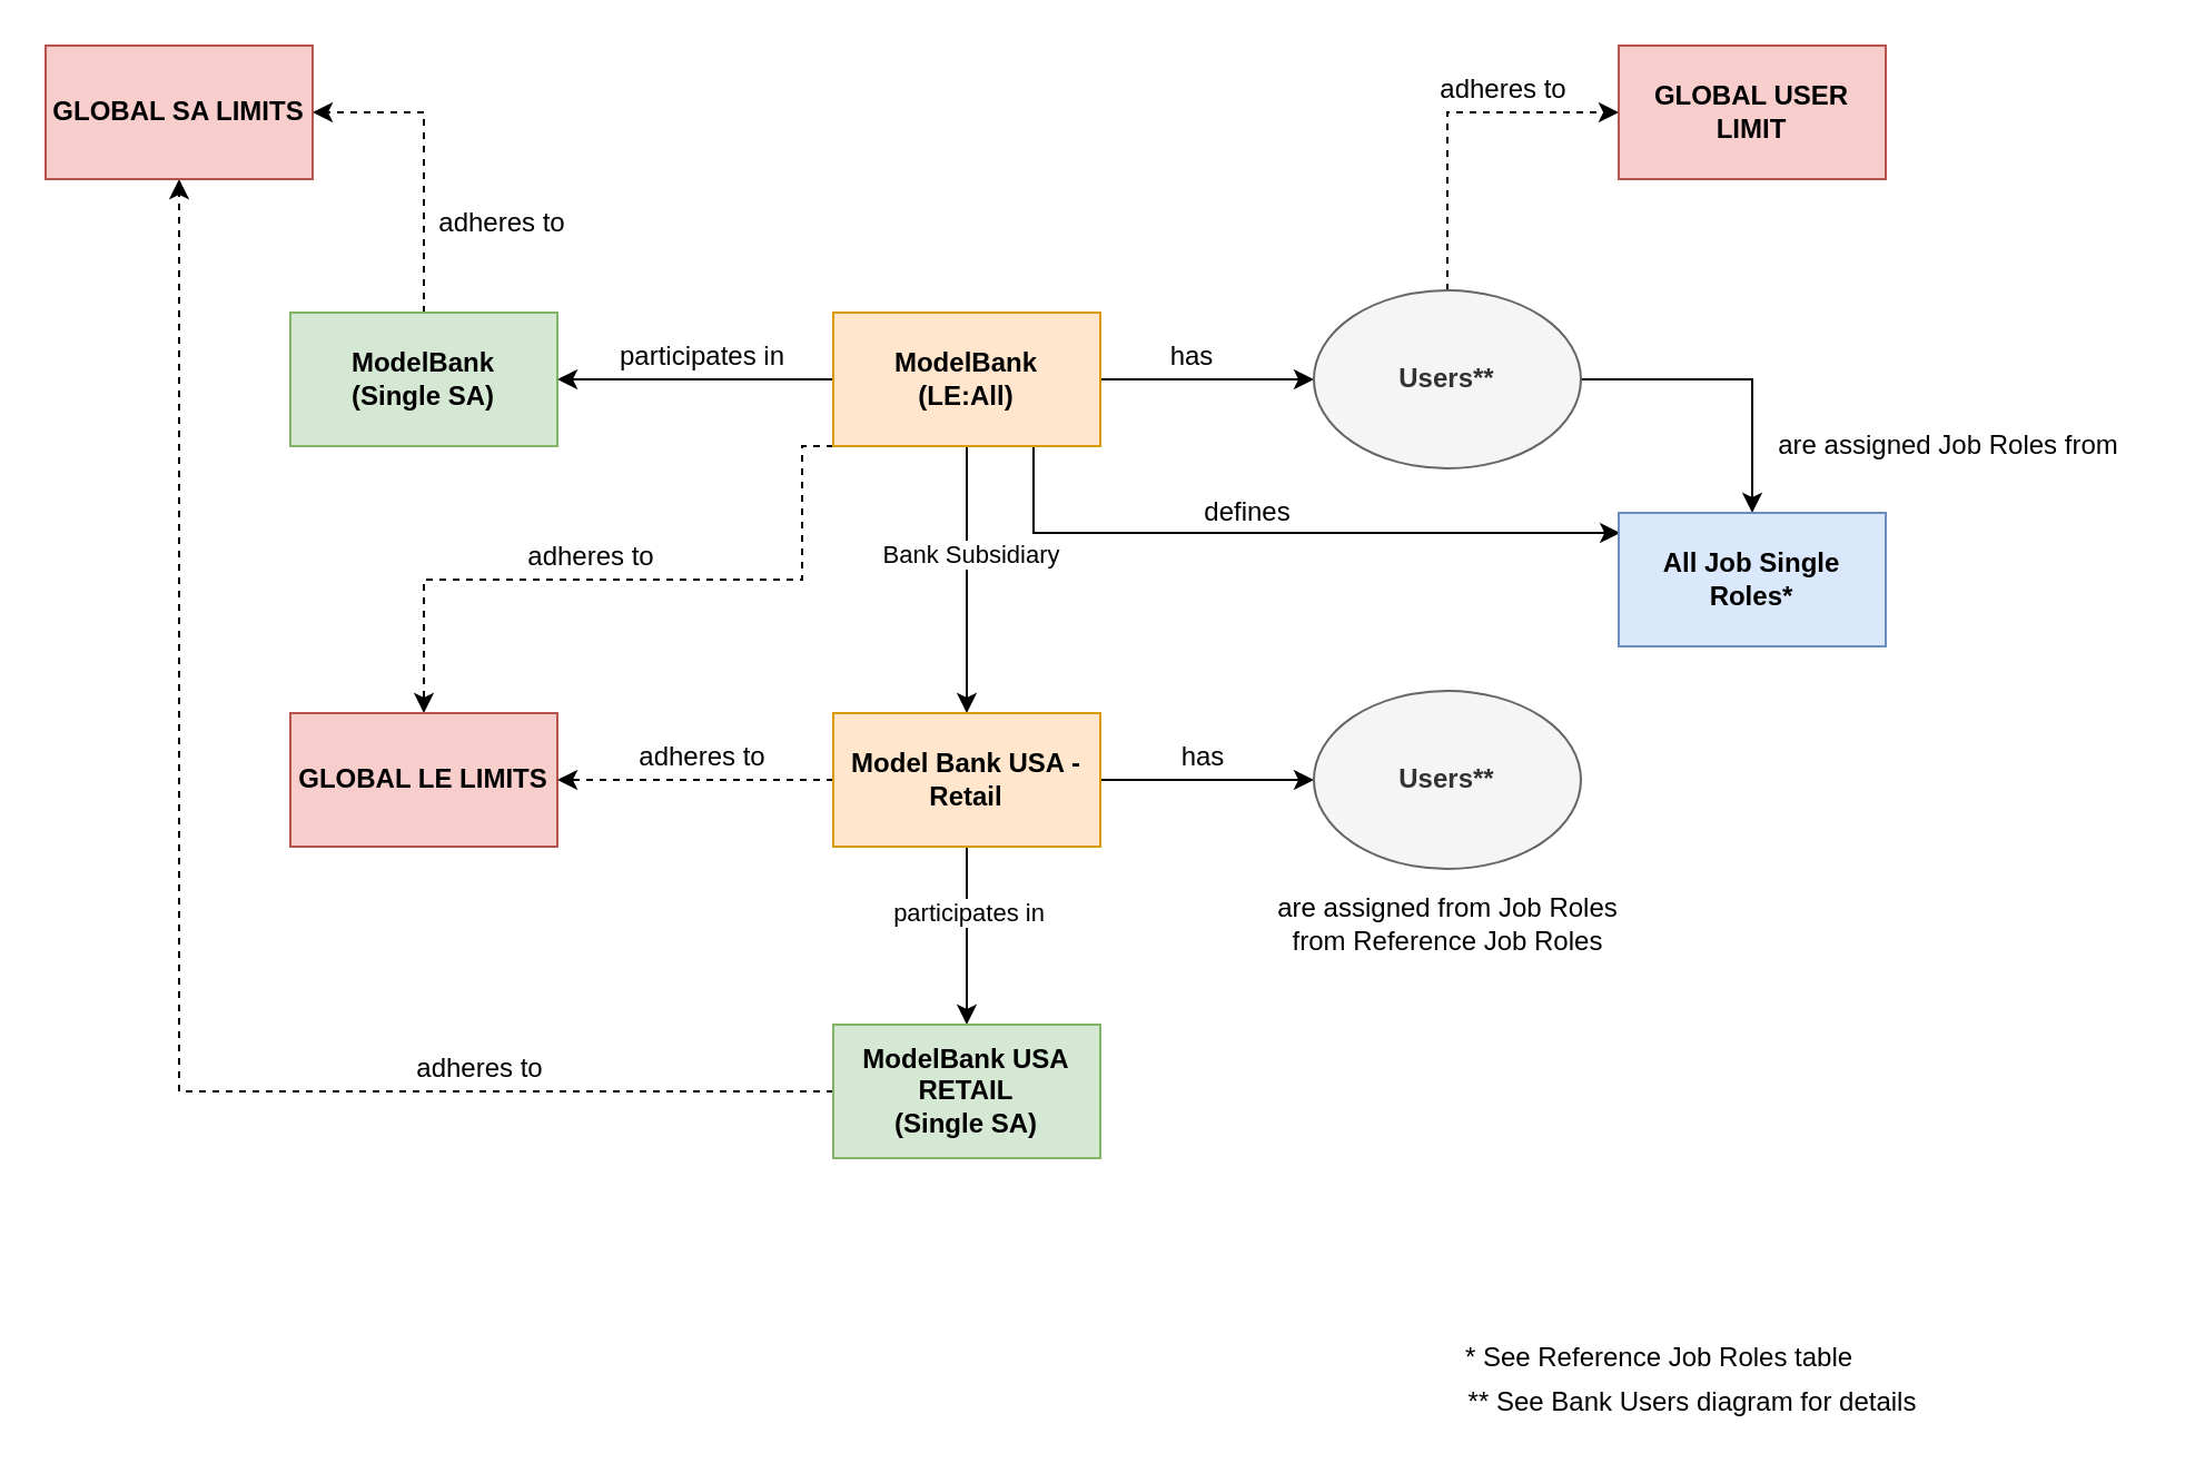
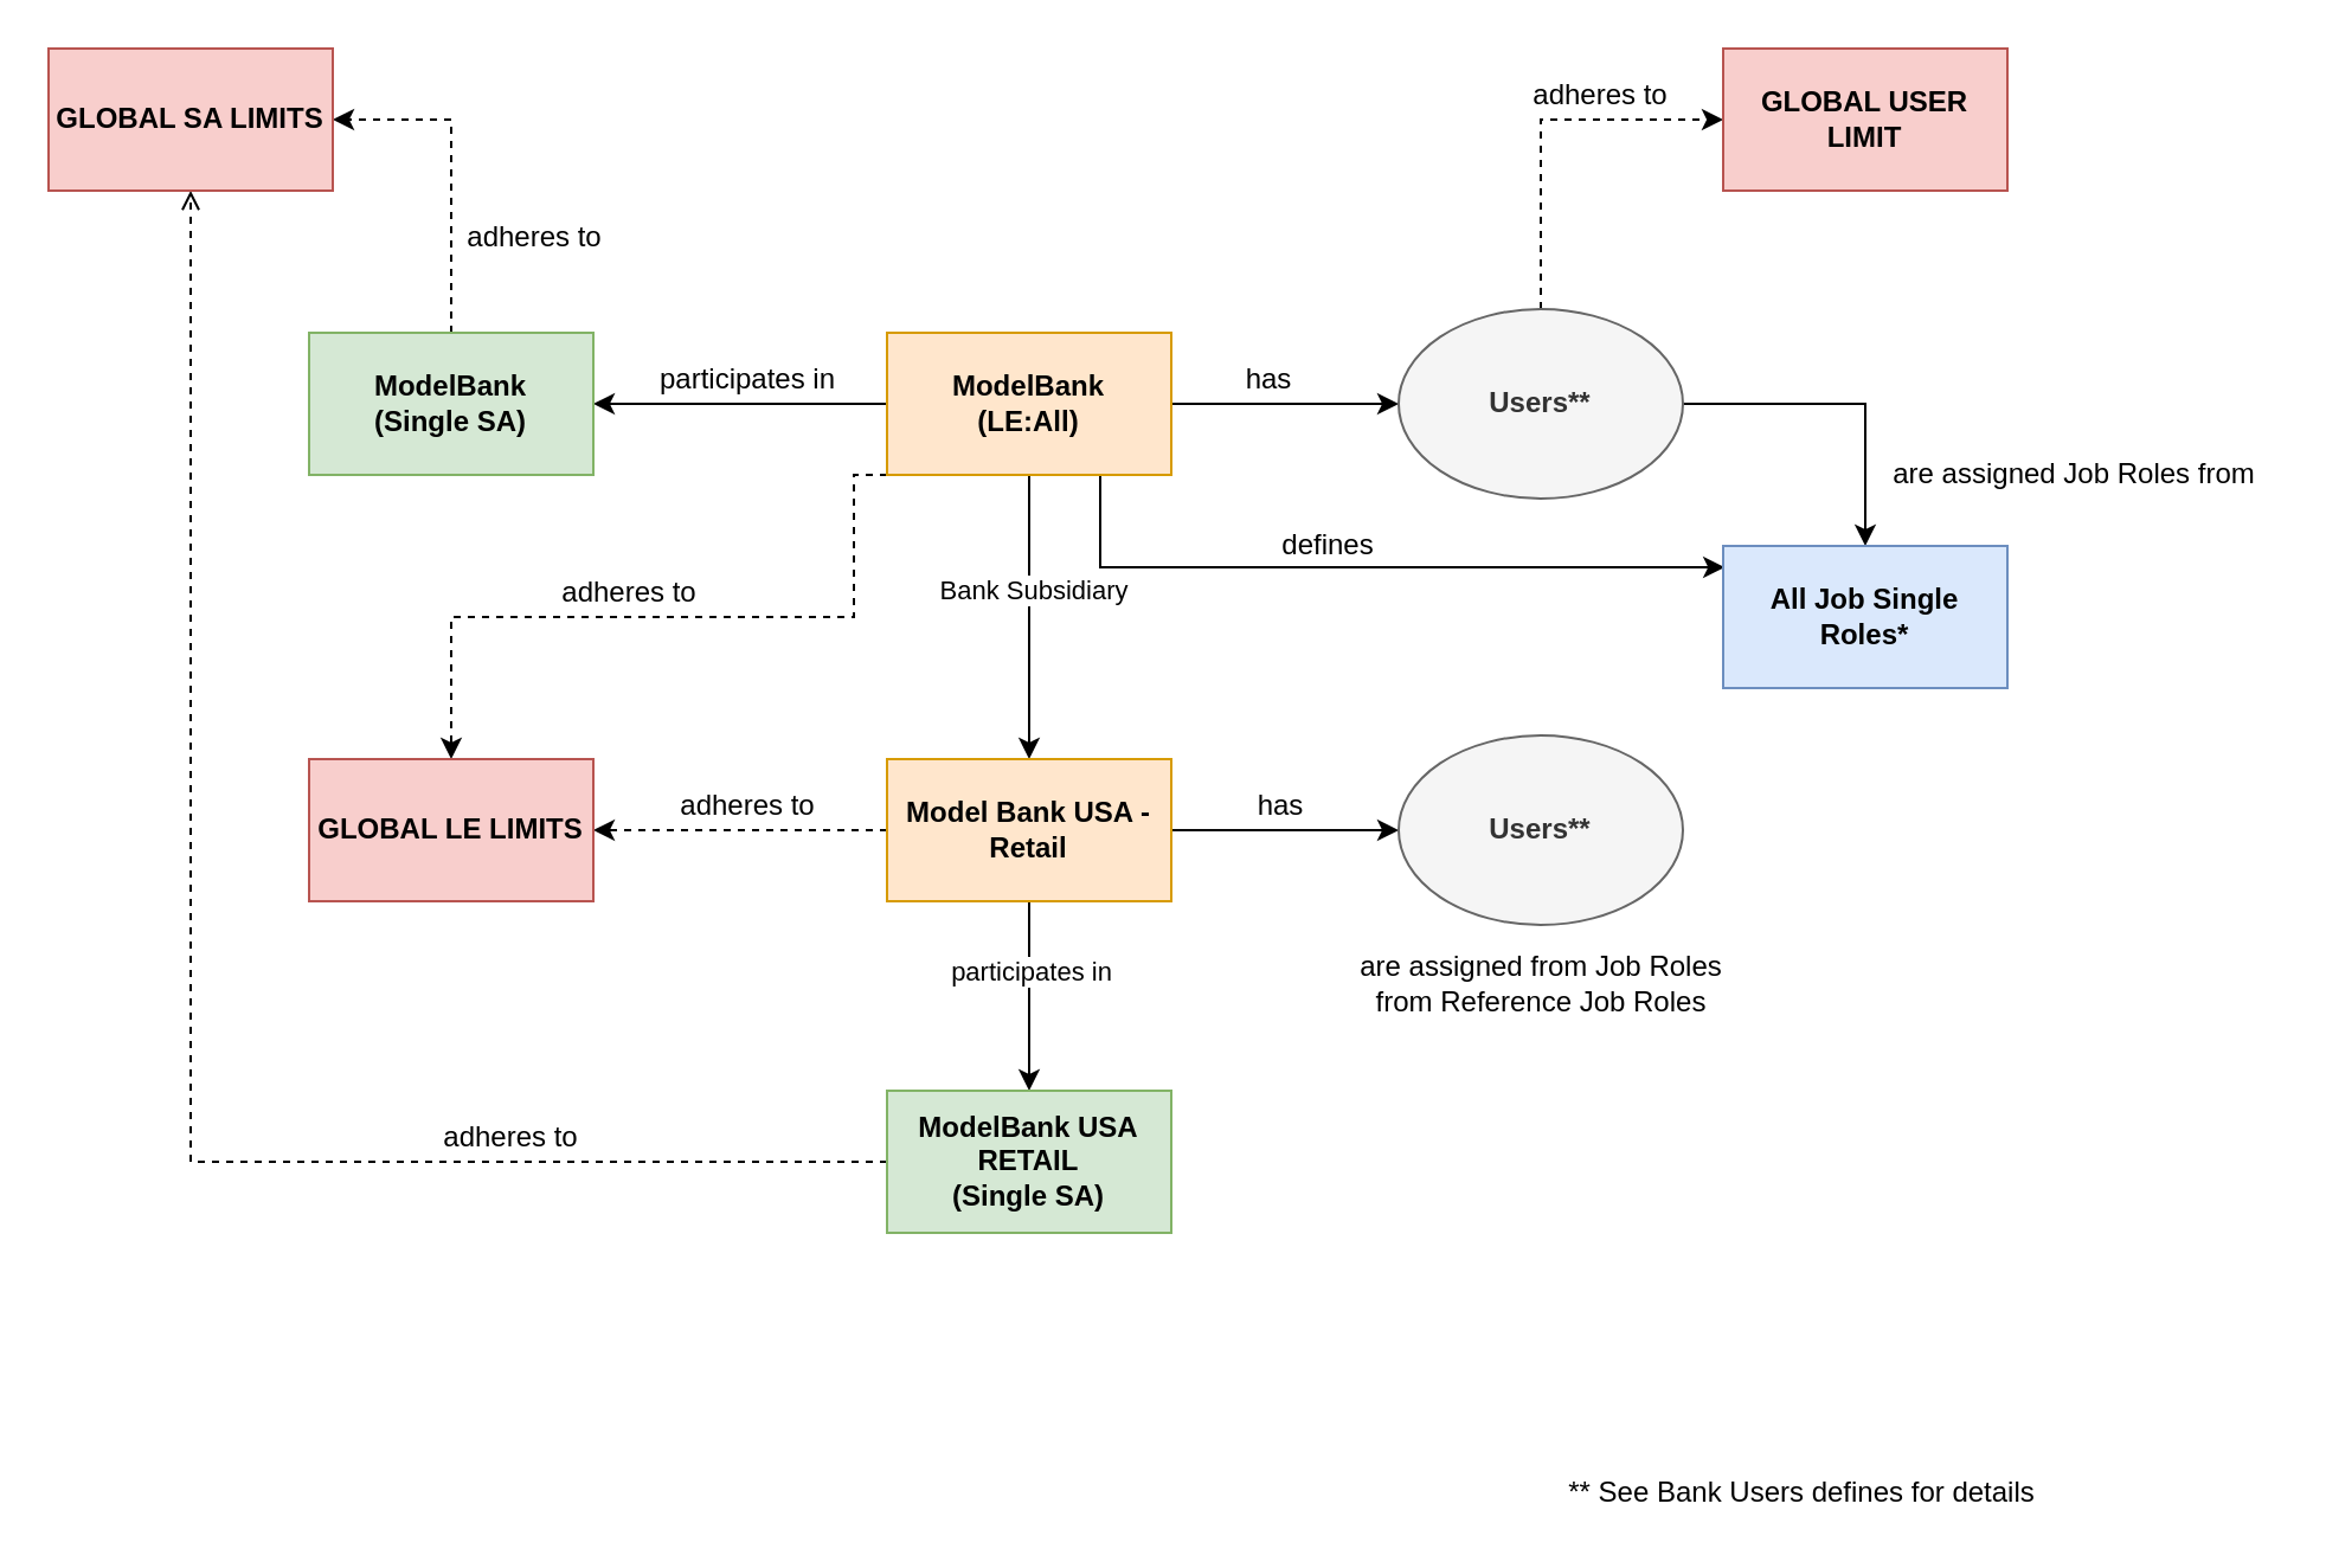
- <mxCell id="22" style="edgeStyle=orthogonalEdgeStyle;rounded=0;orthogonalLoop=1;jettySize=auto;html=1;exitX=0;exitY=0.5;exitDx=0;exitDy=0;dashed=1;strokeColor=#000000;" edge="1" parent="1" source="23" target="32"><mxGeometry relative="1" as="geometry" /></mxCell>
+ <mxCell id="22" style="edgeStyle=orthogonalEdgeStyle;rounded=0;orthogonalLoop=1;jettySize=auto;html=1;exitX=0;exitY=0.5;exitDx=0;exitDy=0;dashed=1;strokeColor=#000000;endArrow=open;" edge="1" parent="1" source="23" target="32"><mxGeometry relative="1" as="geometry" /></mxCell>
- <mxCell id="37" value="* See Reference Job Roles table" style="text;html=1;align=center;verticalAlign=middle;resizable=0;points=[];autosize=1;strokeColor=none;fillColor=none;" vertex="1" parent="1"><mxGeometry x="650" y="600" width="190" height="20" as="geometry" /></mxCell>
- <mxCell id="38" value="** See Bank Users diagram for details" style="text;html=1;align=center;verticalAlign=middle;resizable=0;points=[];autosize=1;strokeColor=none;fillColor=none;" vertex="1" parent="1"><mxGeometry x="650" y="620" width="220" height="20" as="geometry" /></mxCell>
+ <mxCell id="38" value="** See Bank Users defines for details" style="text;html=1;align=center;verticalAlign=middle;resizable=0;points=[];autosize=1;strokeColor=none;fillColor=none;" vertex="1" parent="1"><mxGeometry x="650" y="620" width="220" height="20" as="geometry" /></mxCell>
